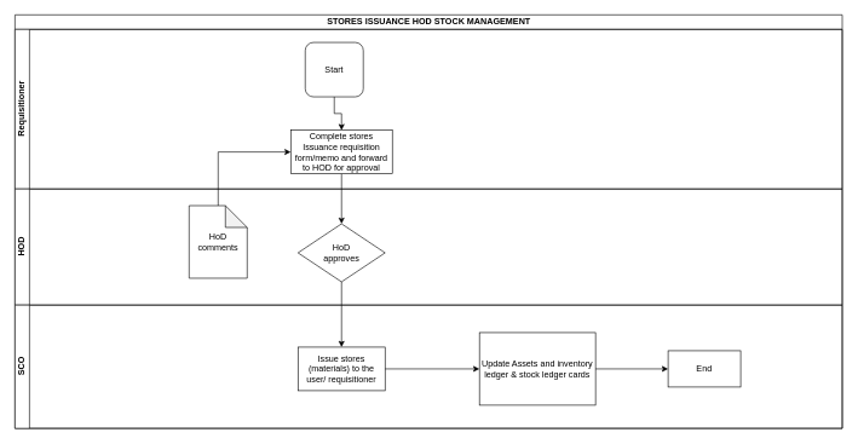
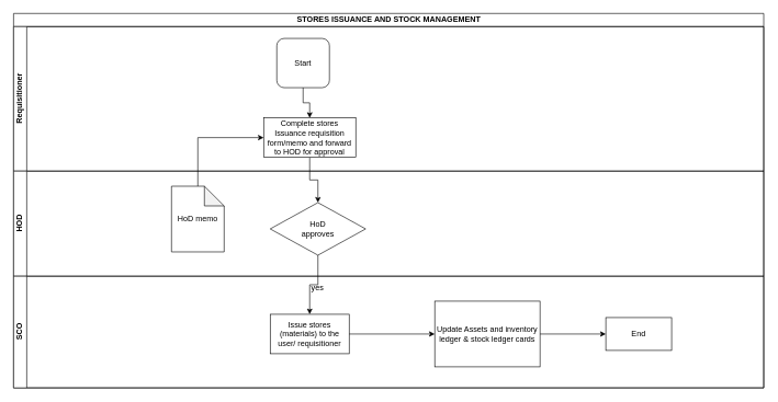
- <mxCell id="2" value="STORES ISSUANCE HOD STOCK MANAGEMENT" style="swimlane;html=1;childLayout=stackLayout;resizeParent=1;resizeParentMax=0;horizontal=1;startSize=20;horizontalStack=0;" vertex="1" parent="1"><mxGeometry x="20" y="20" width="1140" height="570" as="geometry" /></mxCell>
+ <mxCell id="2" value="STORES ISSUANCE AND STOCK MANAGEMENT" style="swimlane;html=1;childLayout=stackLayout;resizeParent=1;resizeParentMax=0;horizontal=1;startSize=20;horizontalStack=0;" vertex="1" parent="1"><mxGeometry x="20" y="20" width="1140" height="570" as="geometry" /></mxCell>
- <mxCell id="12" value="HoD comments" style="shape=note;whiteSpace=wrap;html=1;backgroundOutline=1;darkOpacity=0.05;" vertex="1" parent="10"><mxGeometry x="240" y="23" width="80" height="100" as="geometry" /></mxCell>
+ <mxCell id="12" value="HoD memo" style="shape=note;whiteSpace=wrap;html=1;backgroundOutline=1;darkOpacity=0.05;" vertex="1" parent="10"><mxGeometry x="240" y="23" width="80" height="100" as="geometry" /></mxCell>
- <mxCell id="11" value="&lt;div&gt;HoD&lt;br&gt;&lt;/div&gt;&lt;div&gt;approves&lt;/div&gt;" style="rhombus;whiteSpace=wrap;html=1;" vertex="1" parent="10"><mxGeometry x="390" y="48" width="120" height="80" as="geometry" /></mxCell>
+ <mxCell id="11" value="&lt;div&gt;HoD&lt;br&gt;&lt;/div&gt;&lt;div&gt;approves&lt;/div&gt;" style="rhombus;whiteSpace=wrap;html=1;" vertex="1" parent="10"><mxGeometry x="390" y="48" width="145" height="80" as="geometry" /></mxCell>
+ <mxCell id="15" value="yes" style="text;html=1;strokeColor=none;fillColor=none;align=center;verticalAlign=middle;whiteSpace=wrap;rounded=0;" vertex="1" parent="13"><mxGeometry x="442" y="8" width="40" height="20" as="geometry" /></mxCell>
